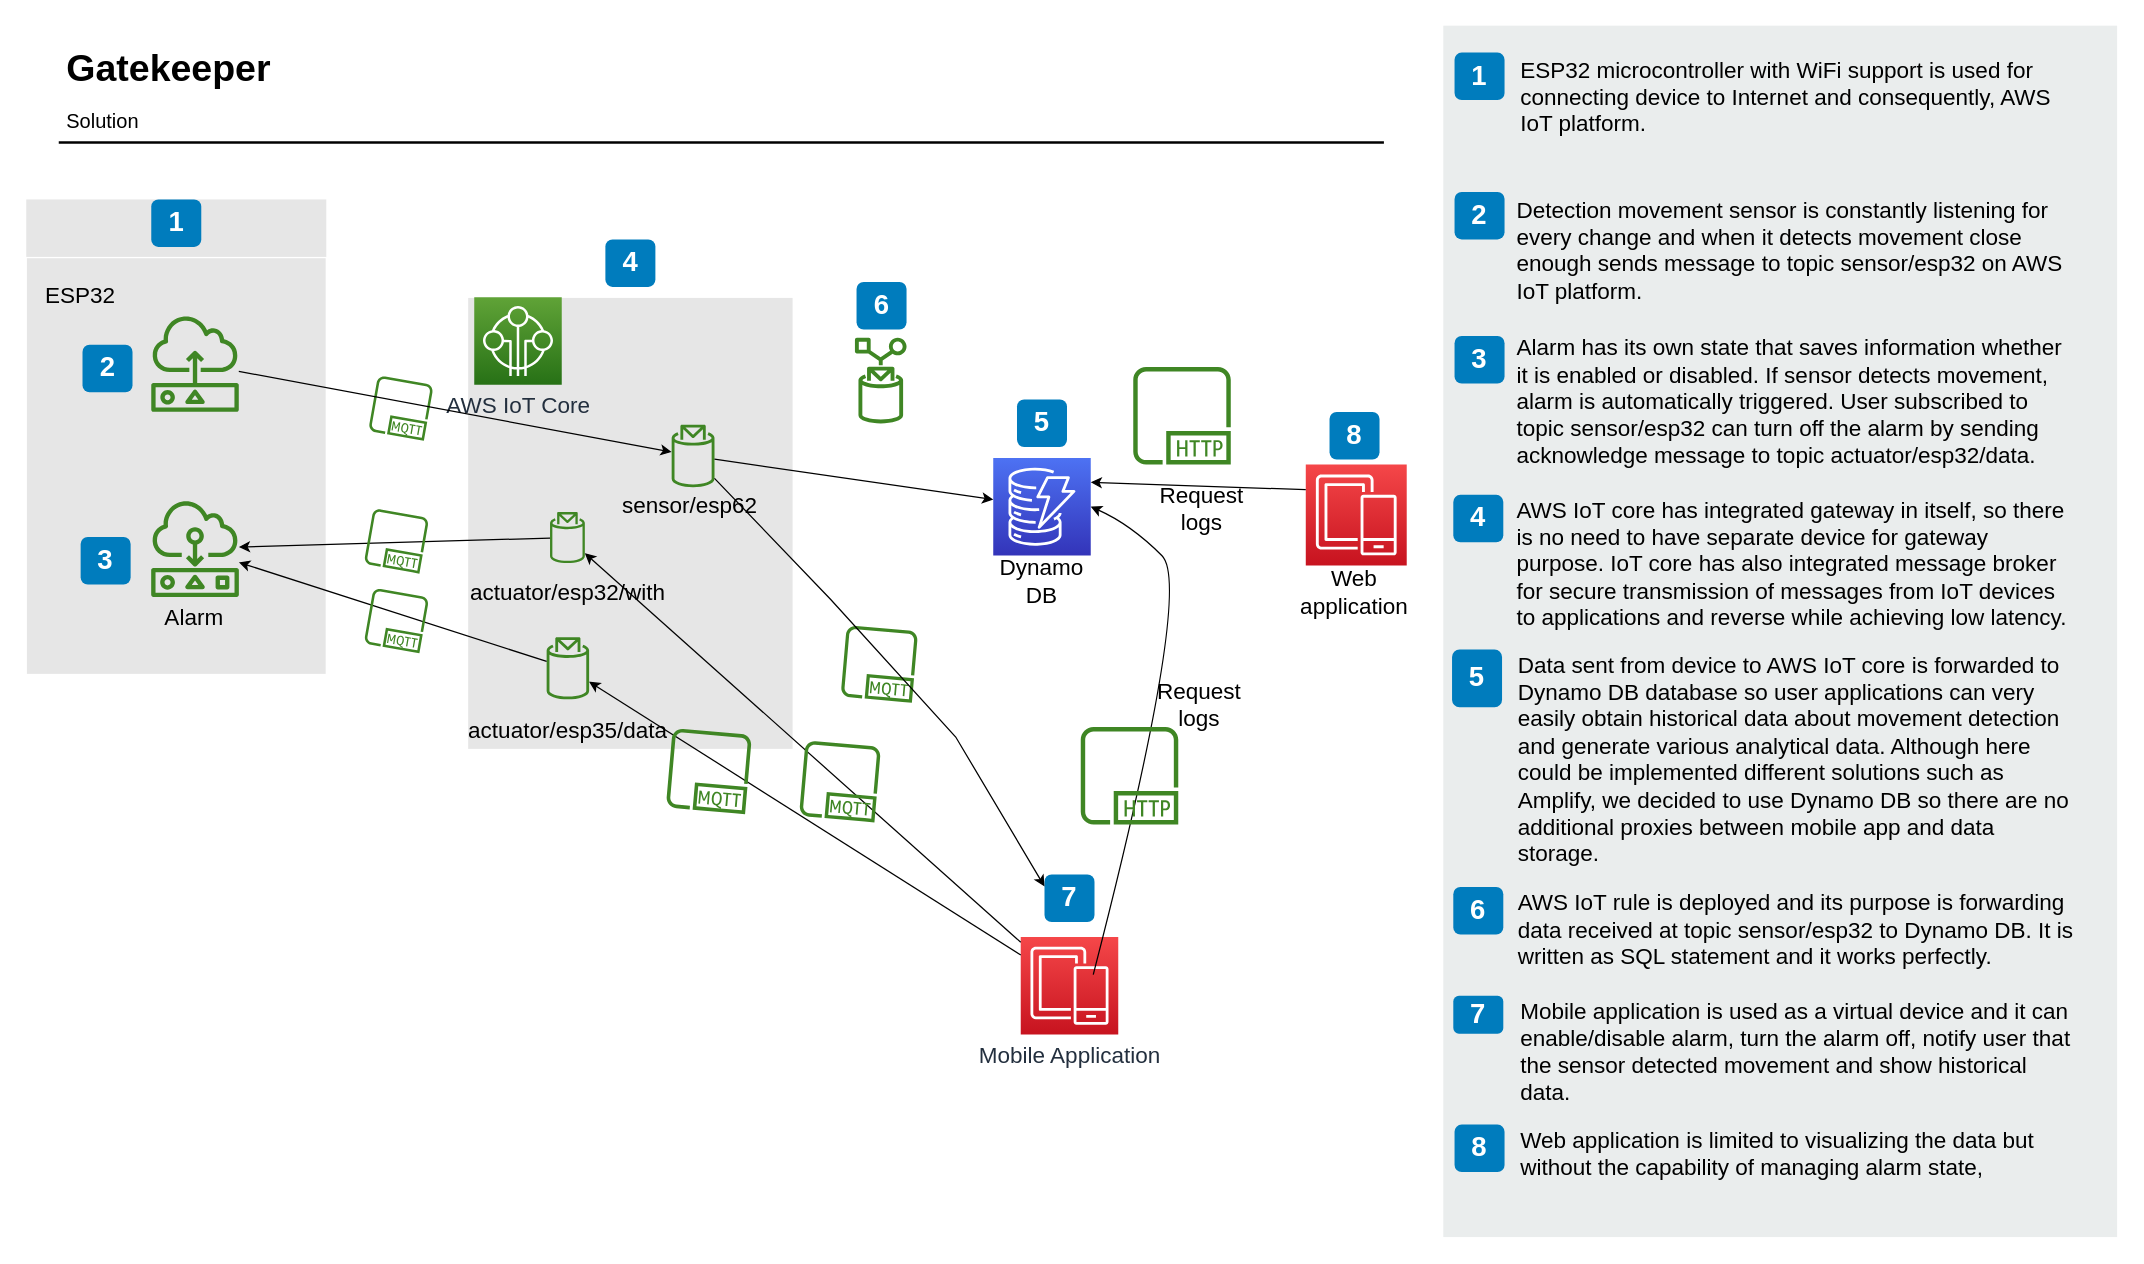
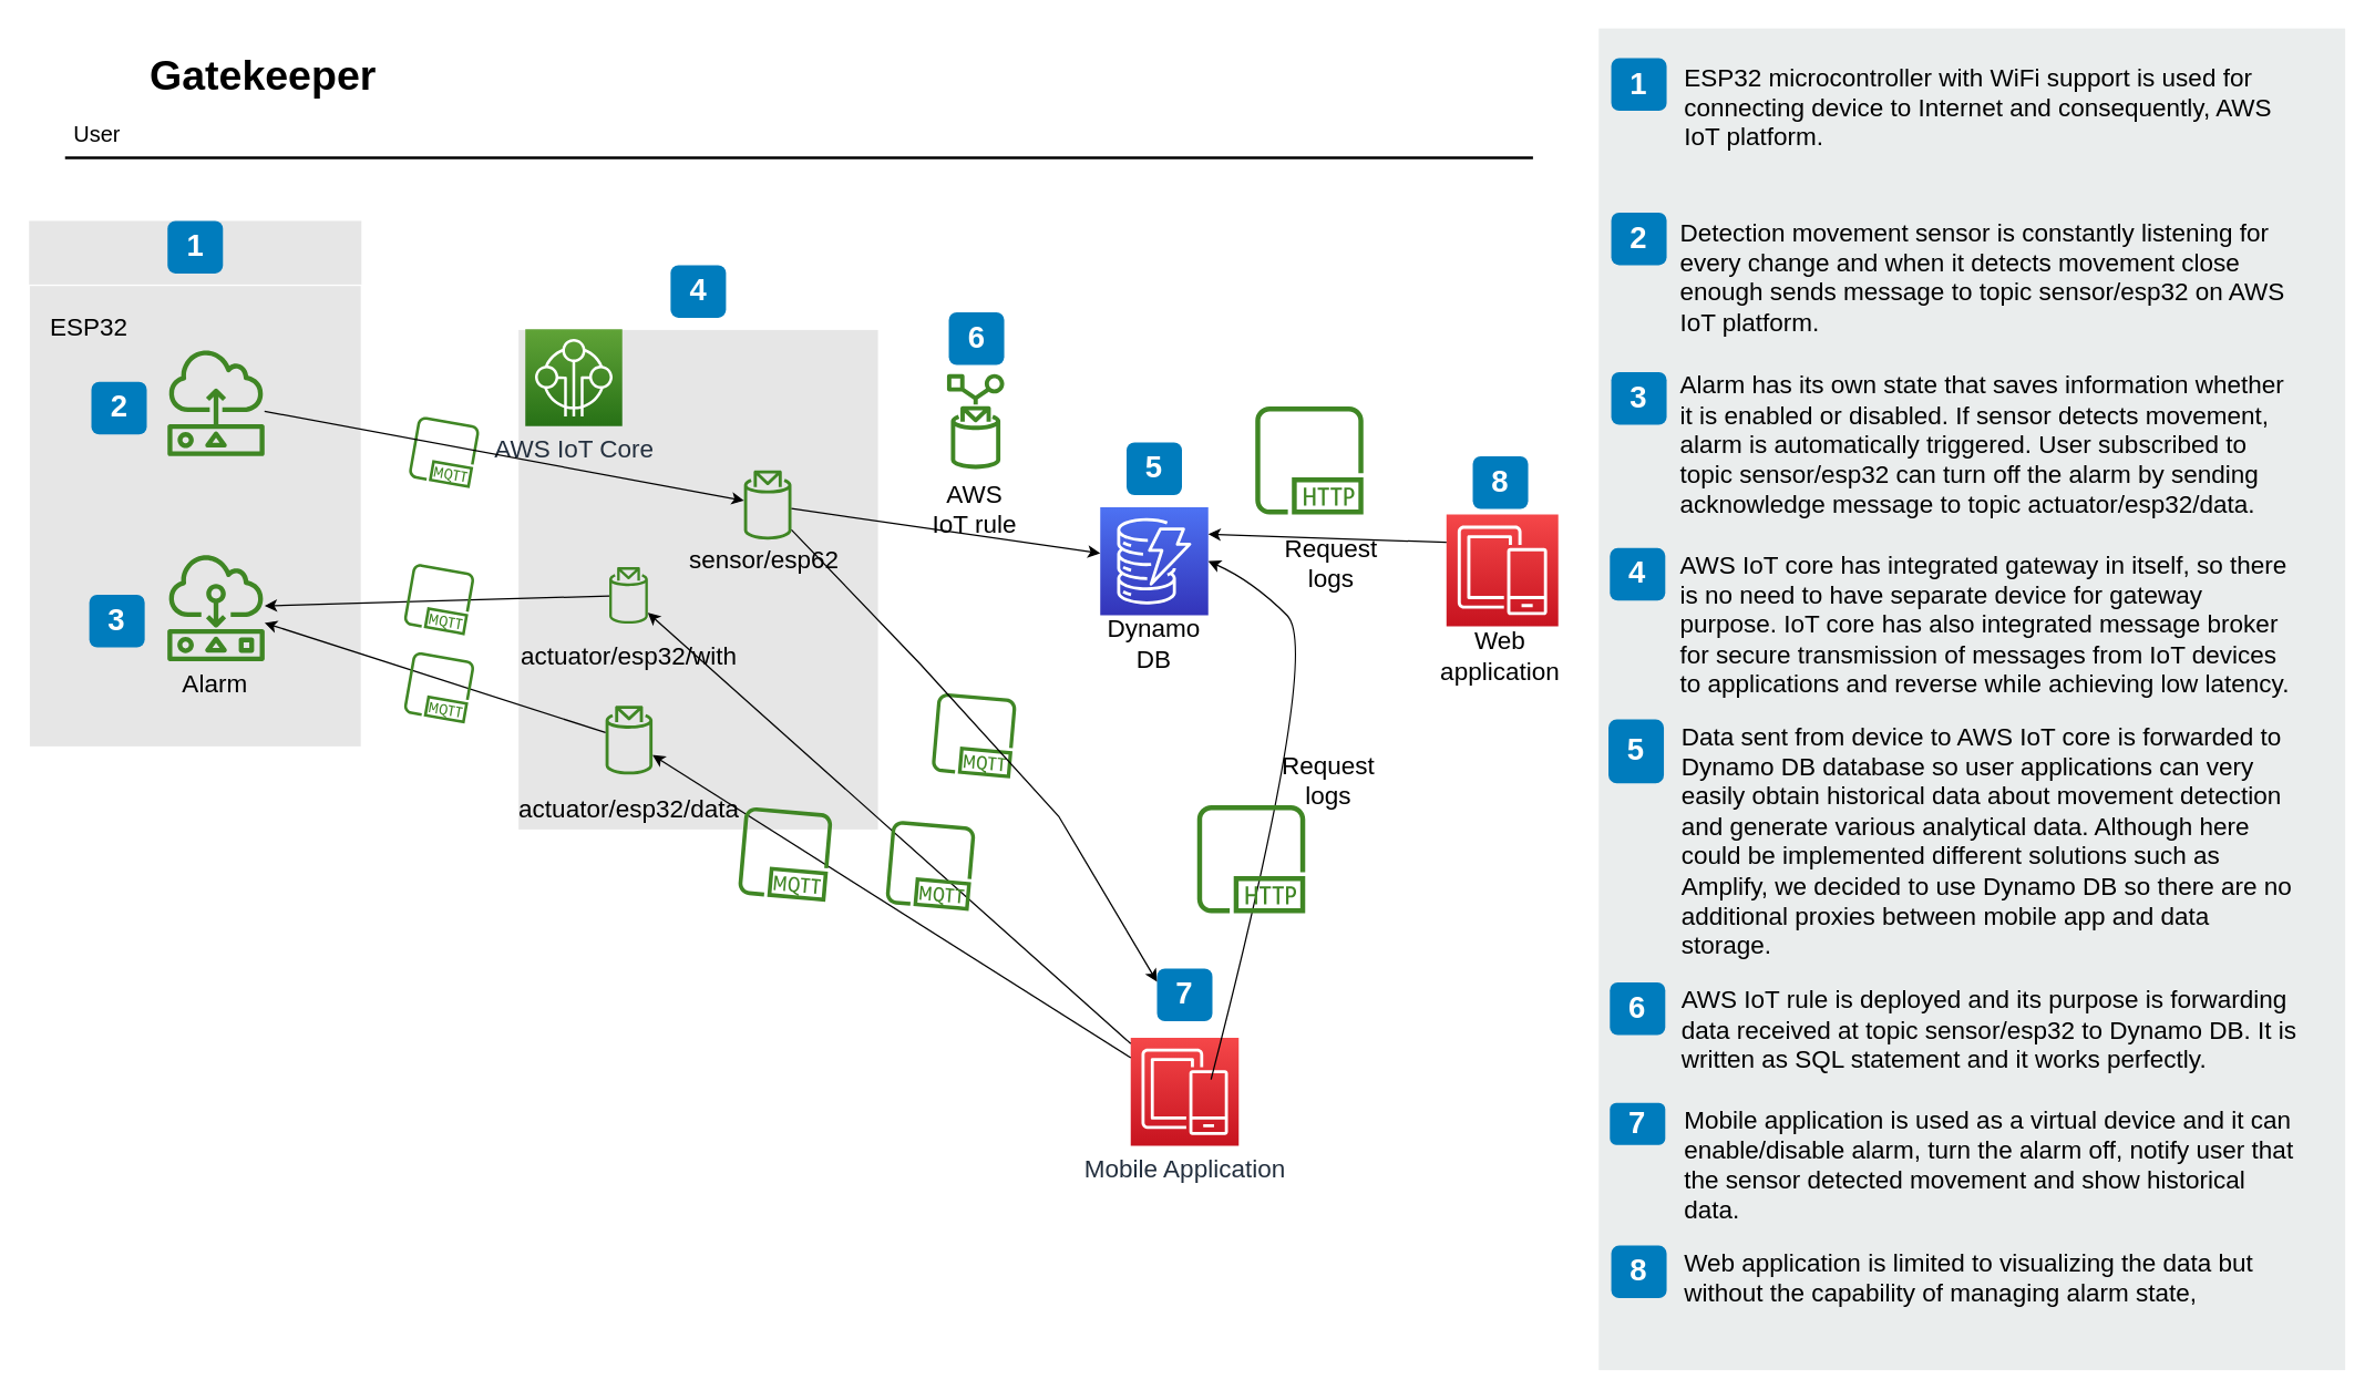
- <mxCell id="5" value="Gatekeeper" style="text;html=1;resizable=0;points=[];autosize=1;align=left;verticalAlign=top;spacingTop=-4;fontSize=30;fontStyle=1" parent="1" vertex="1"><mxGeometry x="50.5" y="33.5" width="180" height="40" as="geometry" /></mxCell>
+ <mxCell id="5" value="Gatekeeper" style="text;html=1;resizable=0;points=[];autosize=1;align=left;verticalAlign=top;spacingTop=-4;fontSize=30;fontStyle=1" parent="1" vertex="1"><mxGeometry x="105.5" y="33.5" width="180" height="40" as="geometry" /></mxCell>
- <mxCell id="6" value="Solution" style="text;html=1;resizable=0;points=[];autosize=1;align=left;verticalAlign=top;spacingTop=-4;fontSize=16;" parent="1" vertex="1"><mxGeometry x="50.5" y="83.5" width="70" height="20" as="geometry" /></mxCell>
+ <mxCell id="6" value="User" style="text;html=1;resizable=0;points=[];autosize=1;align=left;verticalAlign=top;spacingTop=-4;fontSize=16;" parent="1" vertex="1"><mxGeometry x="50.5" y="83.5" width="70" height="20" as="geometry" /></mxCell>
+ <mxCell id="70" value="&lt;font style=&quot;font-size: 18px;&quot;&gt;AWS IoT rule&lt;/font&gt;" style="text;html=1;strokeColor=none;fillColor=none;align=center;verticalAlign=middle;whiteSpace=wrap;rounded=0;" vertex="1" parent="68"><mxGeometry y="127.75" width="71.25" height="30" as="geometry" /></mxCell>
- <mxCell id="14" value="&lt;font style=&quot;font-size: 18px;&quot;&gt;actuator/esp35/data&lt;/font&gt;" style="text;html=1;strokeColor=none;fillColor=none;align=center;verticalAlign=middle;whiteSpace=wrap;rounded=0;" vertex="1" parent="12"><mxGeometry y="60" width="60" height="30" as="geometry" /></mxCell>
+ <mxCell id="14" value="&lt;font style=&quot;font-size: 18px;&quot;&gt;actuator/esp32/data&lt;/font&gt;" style="text;html=1;strokeColor=none;fillColor=none;align=center;verticalAlign=middle;whiteSpace=wrap;rounded=0;" vertex="1" parent="12"><mxGeometry y="60" width="60" height="30" as="geometry" /></mxCell>
